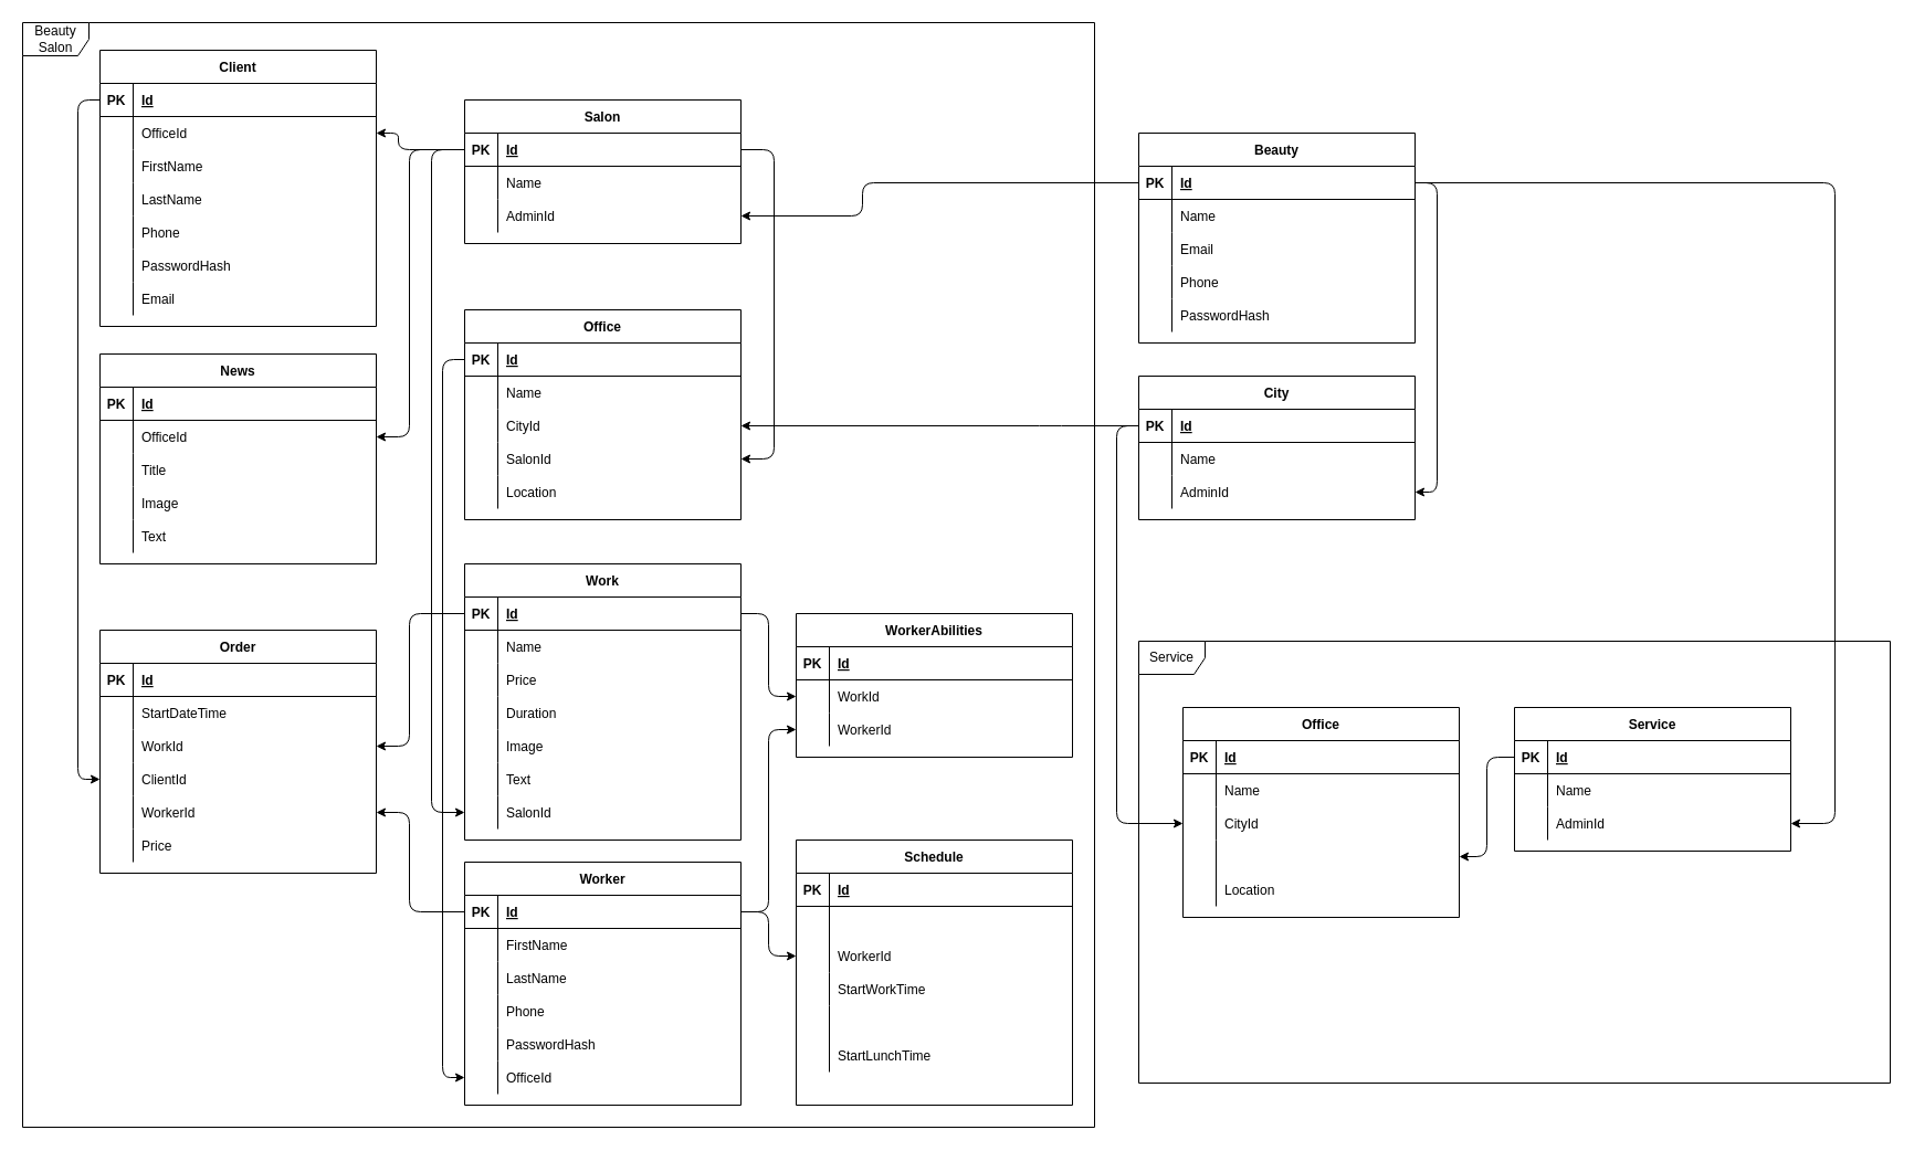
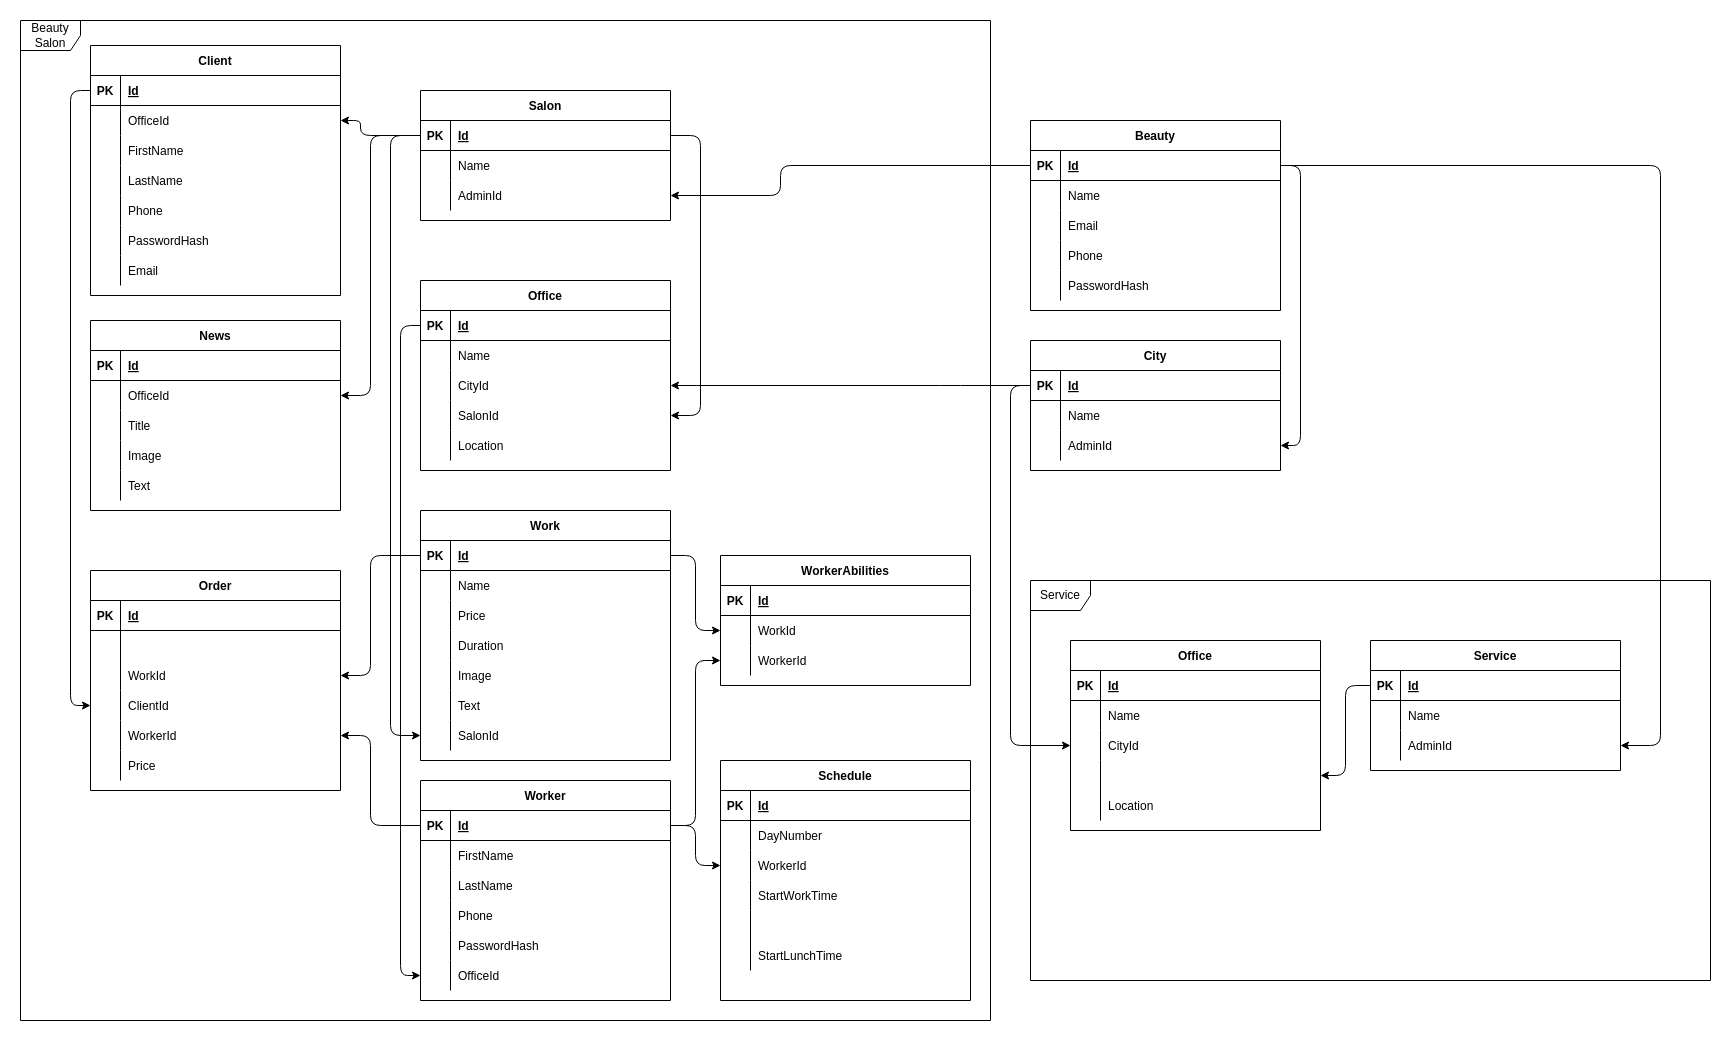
- <mxCell id="57" value="StartDateTime" style="shape=partialRectangle;overflow=hidden;connectable=0;fillColor=none;top=0;left=0;bottom=0;right=0;align=left;spacingLeft=6;" parent="55" vertex="1"><mxGeometry x="30" width="220" height="30" as="geometry" /></mxCell>
+ <mxCell id="76" value="DayNumber" style="shape=partialRectangle;overflow=hidden;connectable=0;fillColor=none;top=0;left=0;bottom=0;right=0;align=left;spacingLeft=6;" parent="74" vertex="1"><mxGeometry x="30" width="220" height="30" as="geometry" /></mxCell>
